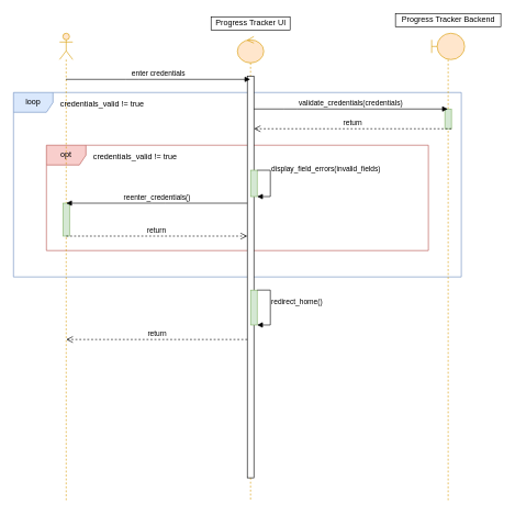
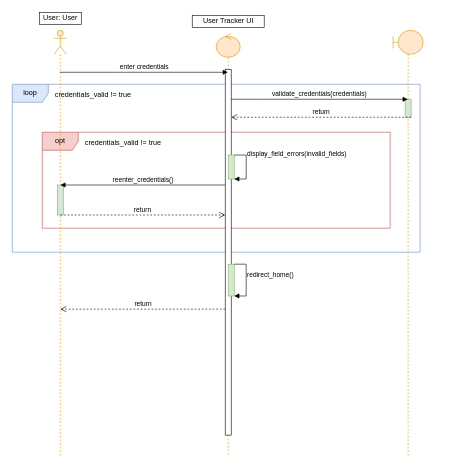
+ <mxCell id="6" value="User: User" style="text;html=1;resizable=0;points=[];autosize=1;align=center;verticalAlign=top;spacingTop=-4;fontColor=#000000;labelBackgroundColor=none;strokeColor=#000000;" parent="1" vertex="1"><mxGeometry x="65" y="20" width="70" height="20" as="geometry" /></mxCell>
- <mxCell id="14" value="Progress Tracker Backend" style="text;html=1;resizable=0;points=[];autosize=1;align=center;verticalAlign=top;spacingTop=-4;fontColor=#000000;labelBackgroundColor=none;strokeColor=#000000;" parent="1" vertex="1"><mxGeometry x="600" y="20" width="160" height="20" as="geometry" /></mxCell>
- <mxCell id="11" value="Progress Tracker UI" style="text;html=1;resizable=0;points=[];autosize=1;align=center;verticalAlign=top;spacingTop=-4;fontColor=#000000;labelBackgroundColor=none;strokeColor=#000000;" parent="1" vertex="1"><mxGeometry x="320" y="25" width="120" height="20" as="geometry" /></mxCell>
+ <mxCell id="11" value="User Tracker UI" style="text;html=1;resizable=0;points=[];autosize=1;align=center;verticalAlign=top;spacingTop=-4;fontColor=#000000;labelBackgroundColor=none;strokeColor=#000000;" parent="1" vertex="1"><mxGeometry x="320" y="25" width="120" height="20" as="geometry" /></mxCell>
